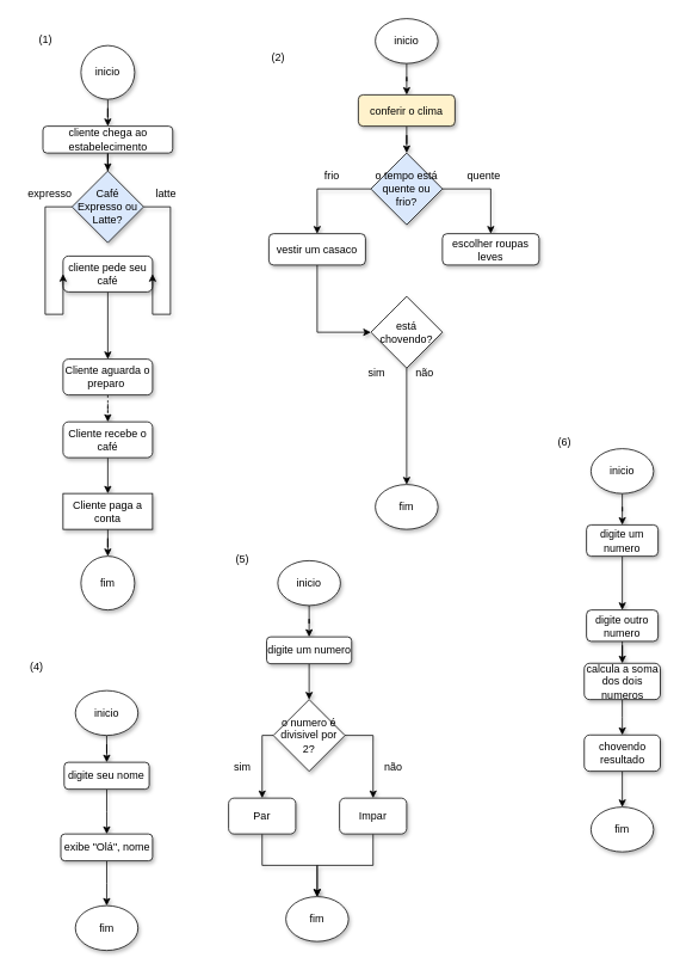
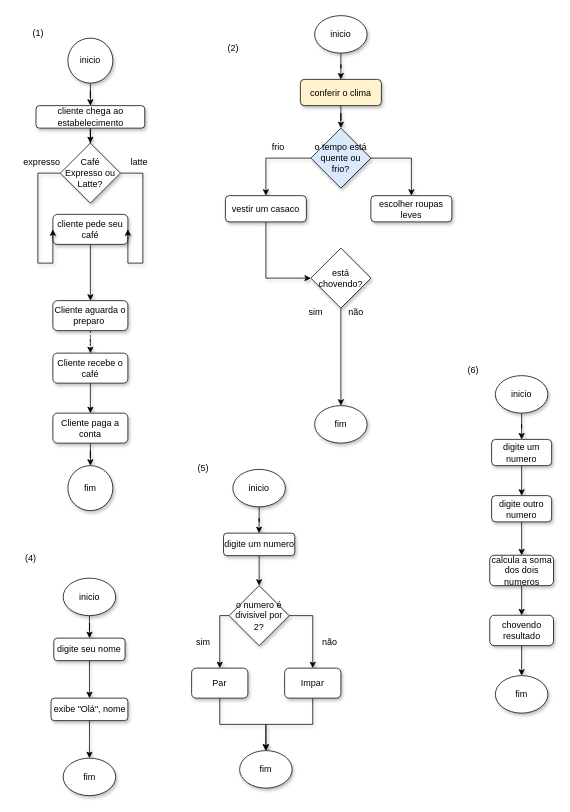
- <mxCell id="31" value="quente" style="text;html=1;align=center;verticalAlign=middle;resizable=0;points=[];autosize=1;strokeColor=none;fillColor=none;shadow=1;" vertex="1" parent="1"><mxGeometry x="510" y="180" width="60" height="30" as="geometry" /></mxCell>
- <mxCell id="10" value="Café Expresso ou Latte?" style="rhombus;whiteSpace=wrap;html=1;shadow=1;fillColor=#dae8fc;" vertex="1" parent="1"><mxGeometry x="80" y="190" width="80" height="80" as="geometry" /></mxCell>
+ <mxCell id="10" value="Café Expresso ou Latte?" style="rhombus;whiteSpace=wrap;html=1;shadow=1;" vertex="1" parent="1"><mxGeometry x="80" y="190" width="80" height="80" as="geometry" /></mxCell>
- <mxCell id="18" value="Cliente paga a conta" style="whiteSpace=wrap;html=1;shadow=1;rounded=0;" vertex="1" parent="1"><mxGeometry x="70" y="550" width="100" height="40" as="geometry" /></mxCell>
+ <mxCell id="18" value="Cliente paga a conta" style="rounded=1;whiteSpace=wrap;html=1;shadow=1;" vertex="1" parent="1"><mxGeometry x="70" y="550" width="100" height="40" as="geometry" /></mxCell>
- <mxCell id="68" value="digite outro numero" style="rounded=1;whiteSpace=wrap;html=1;shadow=1;" vertex="1" parent="1"><mxGeometry x="655" y="680" width="80" height="35" as="geometry" /></mxCell>
+ <mxCell id="68" value="digite outro numero" style="rounded=1;whiteSpace=wrap;html=1;shadow=1;" vertex="1" parent="1"><mxGeometry x="655" y="660" width="80" height="35" as="geometry" /></mxCell>
